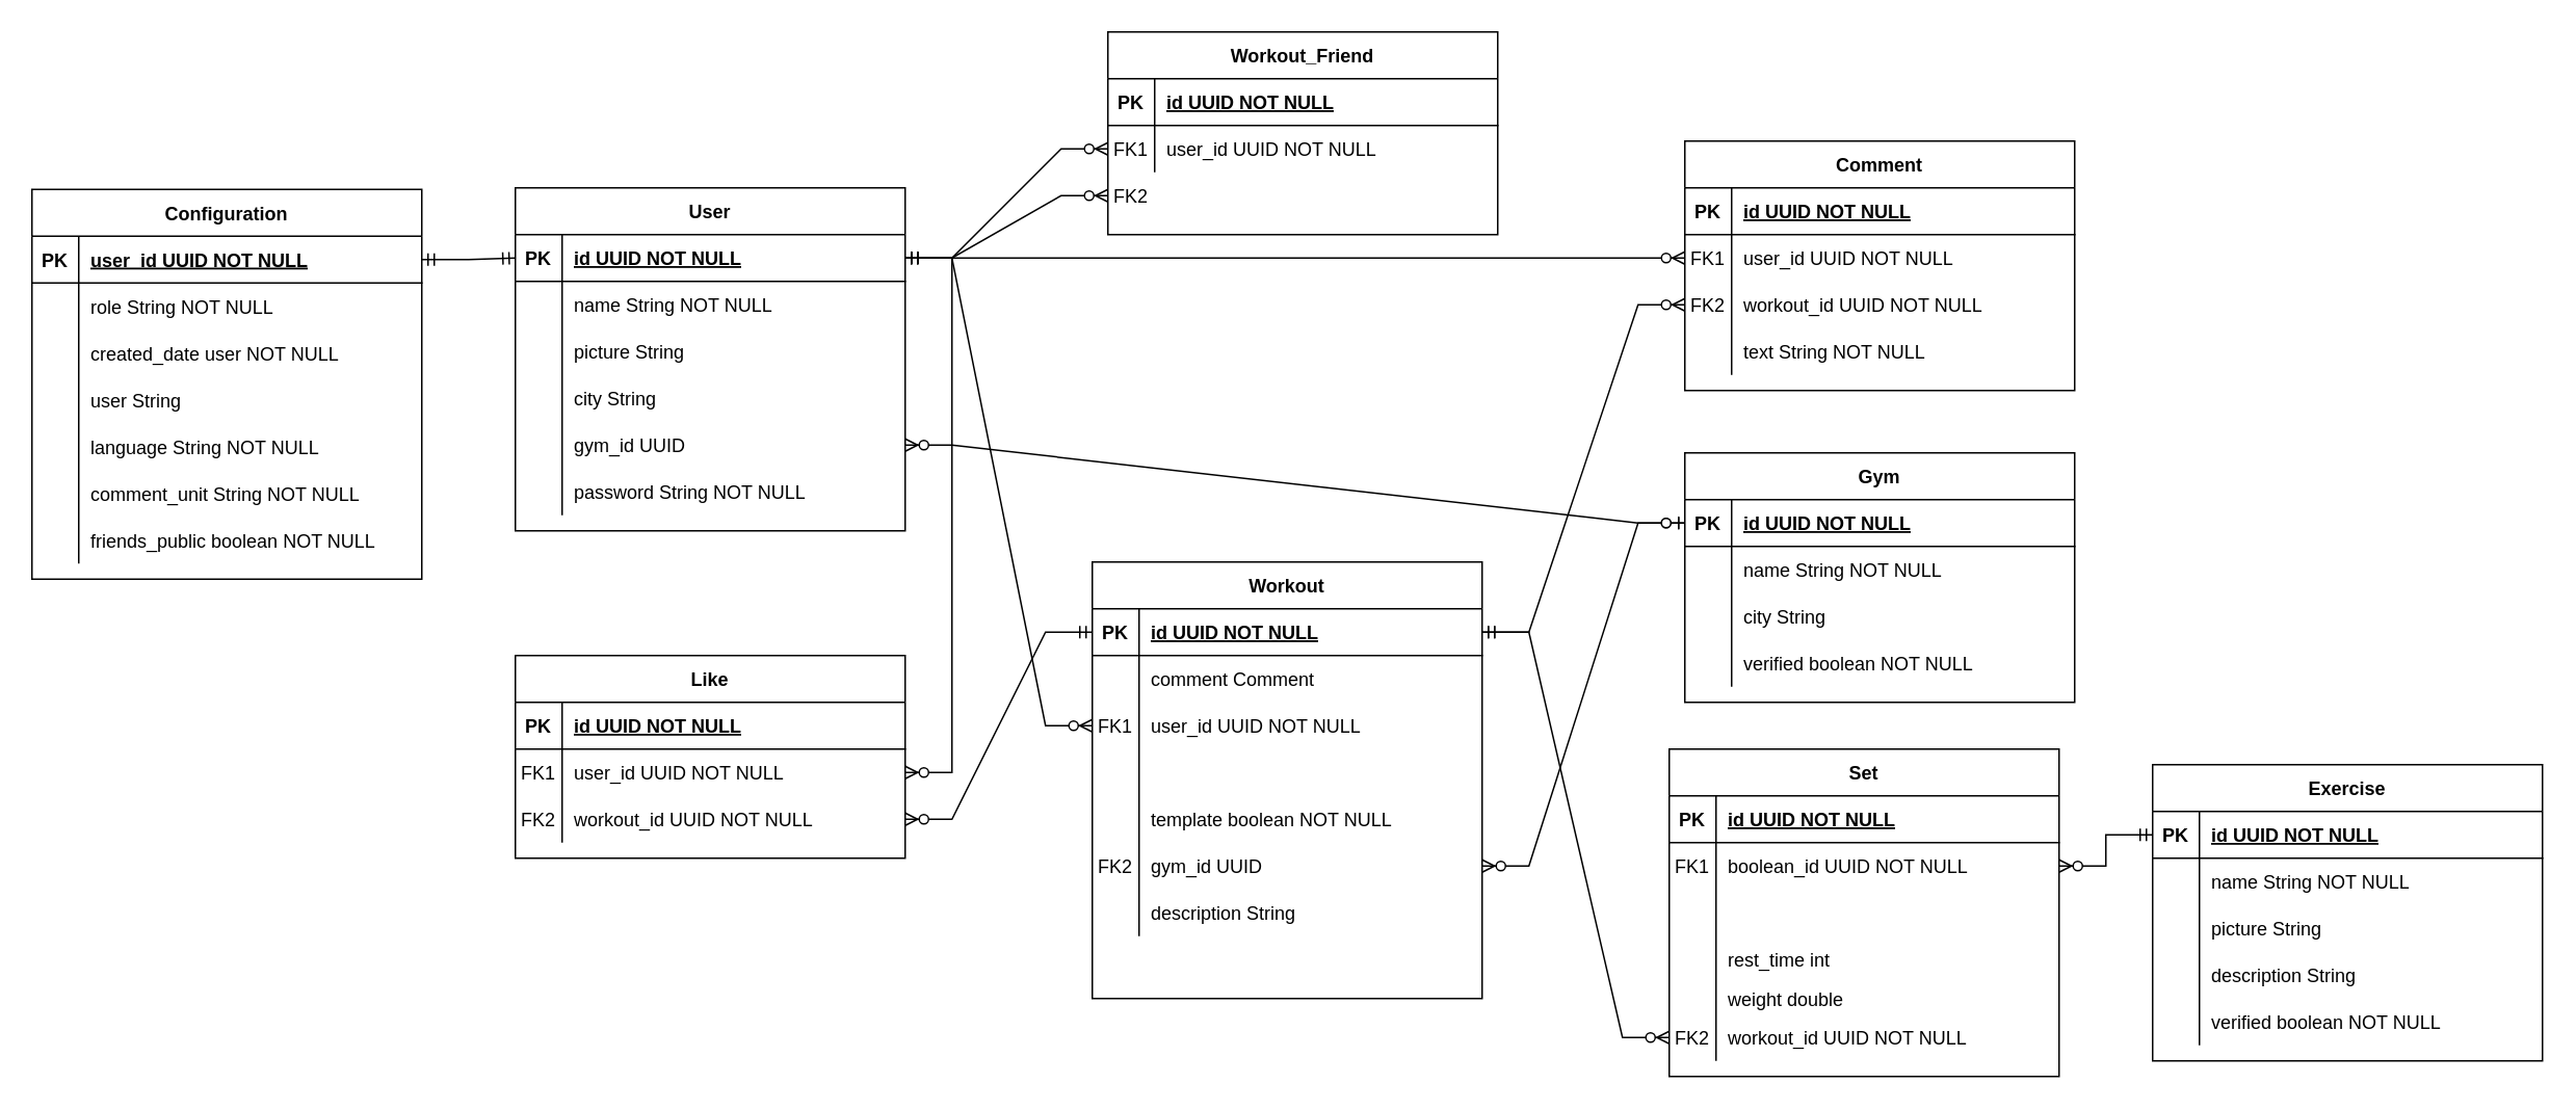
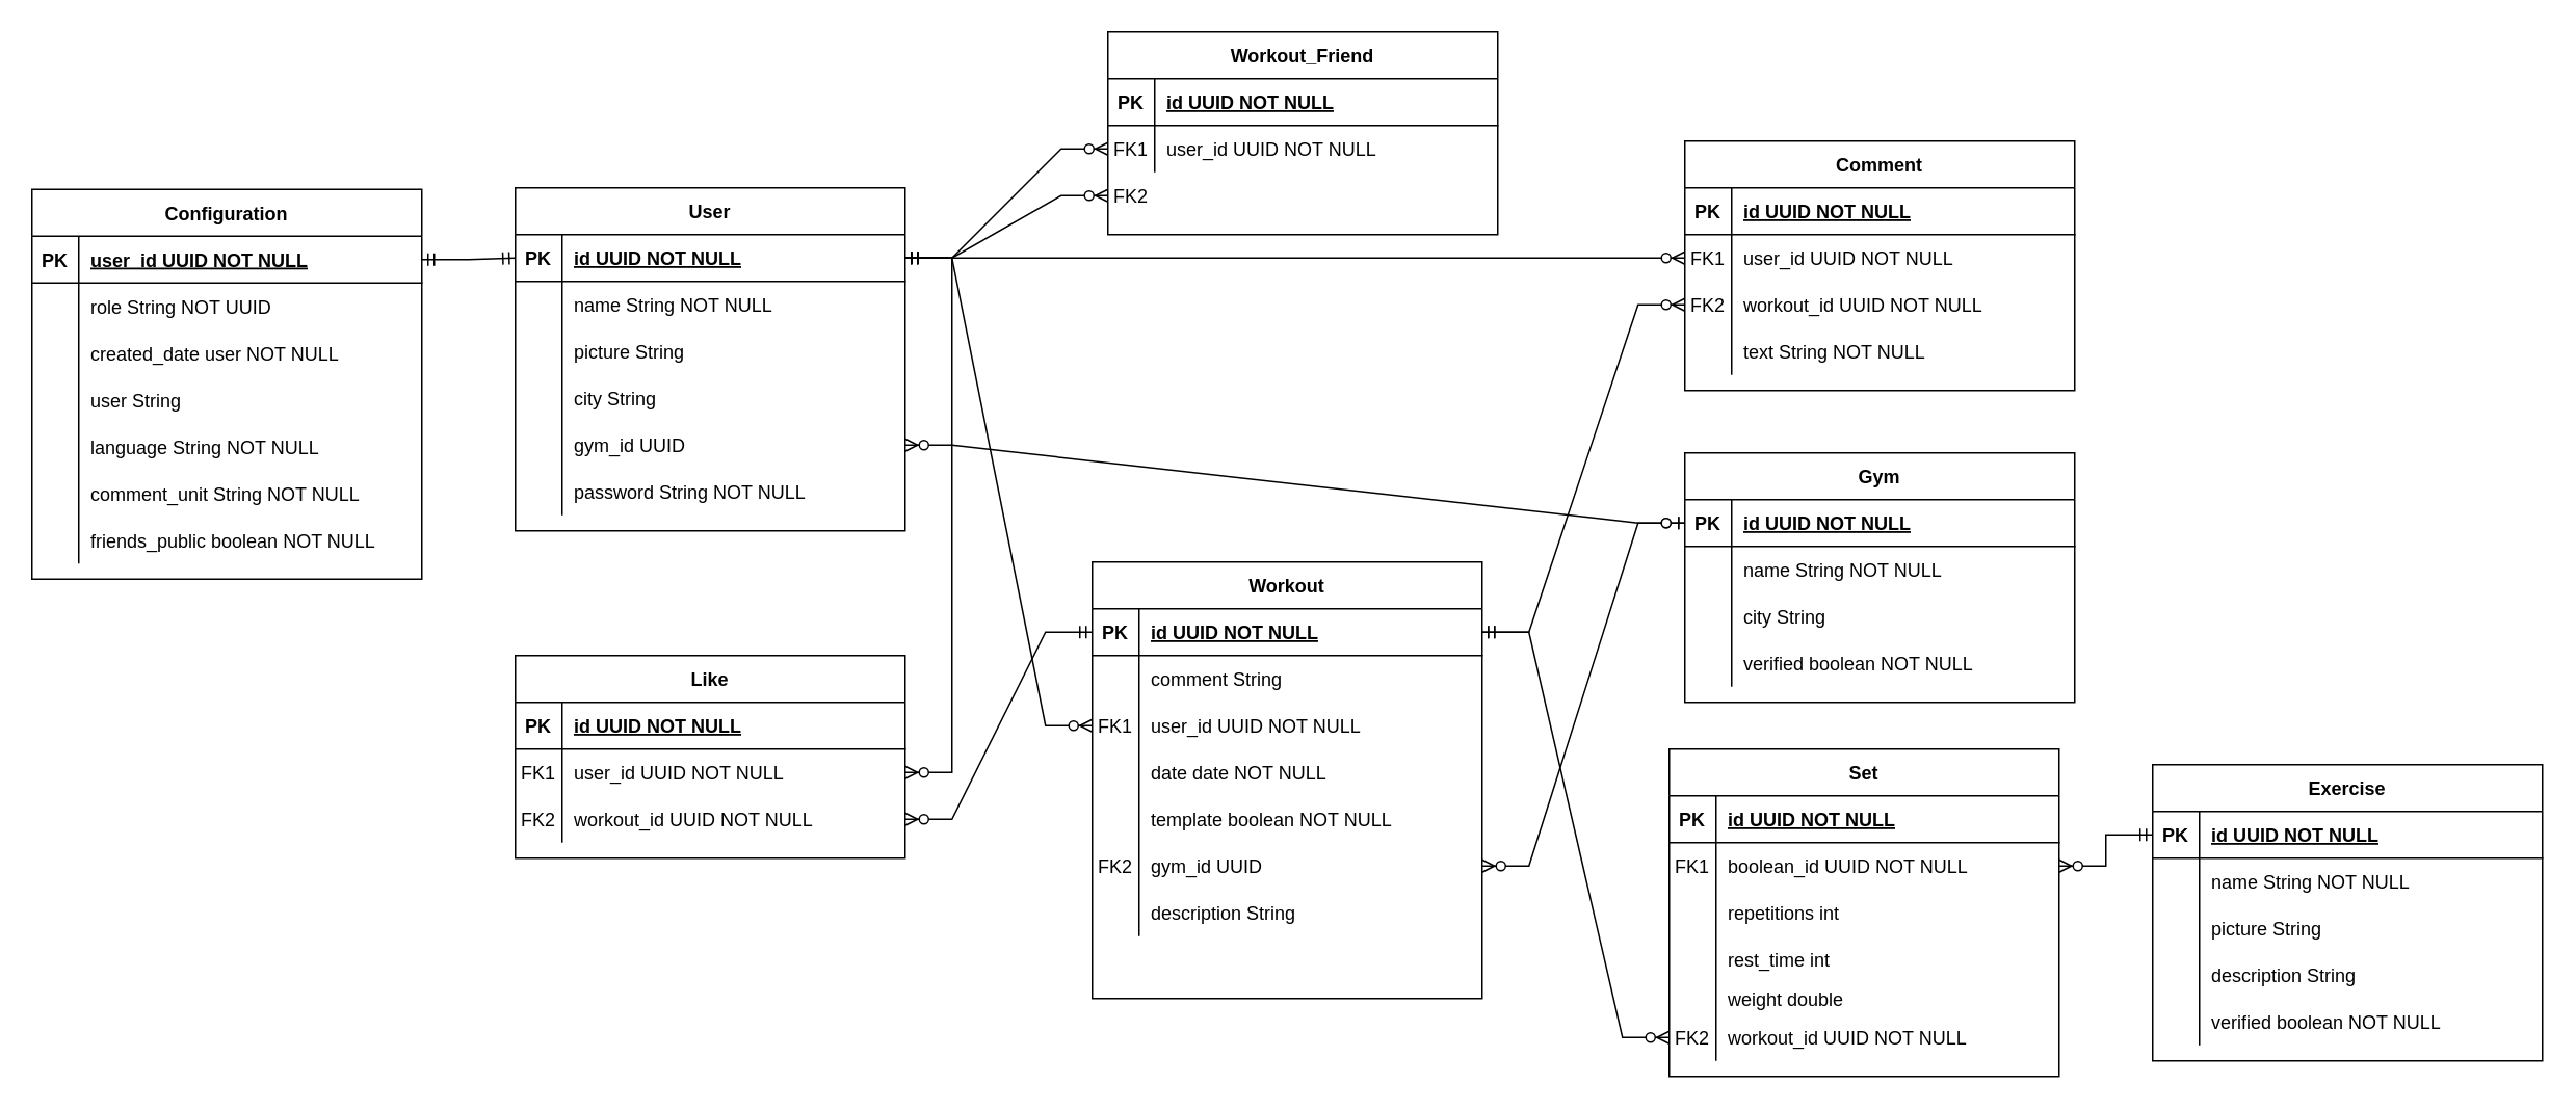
- <mxCell id="122" value="role String NOT NULL" style="shape=partialRectangle;overflow=hidden;connectable=0;fillColor=none;top=0;left=0;bottom=0;right=0;align=left;spacingLeft=6;" parent="120" vertex="1"><mxGeometry x="30" width="220" height="30" as="geometry"><mxRectangle width="220" height="30" as="alternateBounds" /></mxGeometry></mxCell>
+ <mxCell id="122" value="role String NOT UUID" style="shape=partialRectangle;overflow=hidden;connectable=0;fillColor=none;top=0;left=0;bottom=0;right=0;align=left;spacingLeft=6;" parent="120" vertex="1"><mxGeometry x="30" width="220" height="30" as="geometry"><mxRectangle width="220" height="30" as="alternateBounds" /></mxGeometry></mxCell>
- <mxCell id="43" value="comment Comment" style="shape=partialRectangle;overflow=hidden;connectable=0;fillColor=none;top=0;left=0;bottom=0;right=0;align=left;spacingLeft=6;" parent="41" vertex="1"><mxGeometry x="30" width="220" height="30" as="geometry"><mxRectangle width="220" height="30" as="alternateBounds" /></mxGeometry></mxCell>
+ <mxCell id="43" value="comment String" style="shape=partialRectangle;overflow=hidden;connectable=0;fillColor=none;top=0;left=0;bottom=0;right=0;align=left;spacingLeft=6;" parent="41" vertex="1"><mxGeometry x="30" width="220" height="30" as="geometry"><mxRectangle width="220" height="30" as="alternateBounds" /></mxGeometry></mxCell>
+ <mxCell id="49" value="date date NOT NULL" style="shape=partialRectangle;overflow=hidden;connectable=0;fillColor=none;top=0;left=0;bottom=0;right=0;align=left;spacingLeft=6;" parent="47" vertex="1"><mxGeometry x="30" width="220" height="30" as="geometry"><mxRectangle width="220" height="30" as="alternateBounds" /></mxGeometry></mxCell>
+ <mxCell id="93" value="repetitions int" style="shape=partialRectangle;overflow=hidden;connectable=0;fillColor=none;top=0;left=0;bottom=0;right=0;align=left;spacingLeft=6;" parent="91" vertex="1"><mxGeometry x="30" width="220" height="30" as="geometry"><mxRectangle width="220" height="30" as="alternateBounds" /></mxGeometry></mxCell>
